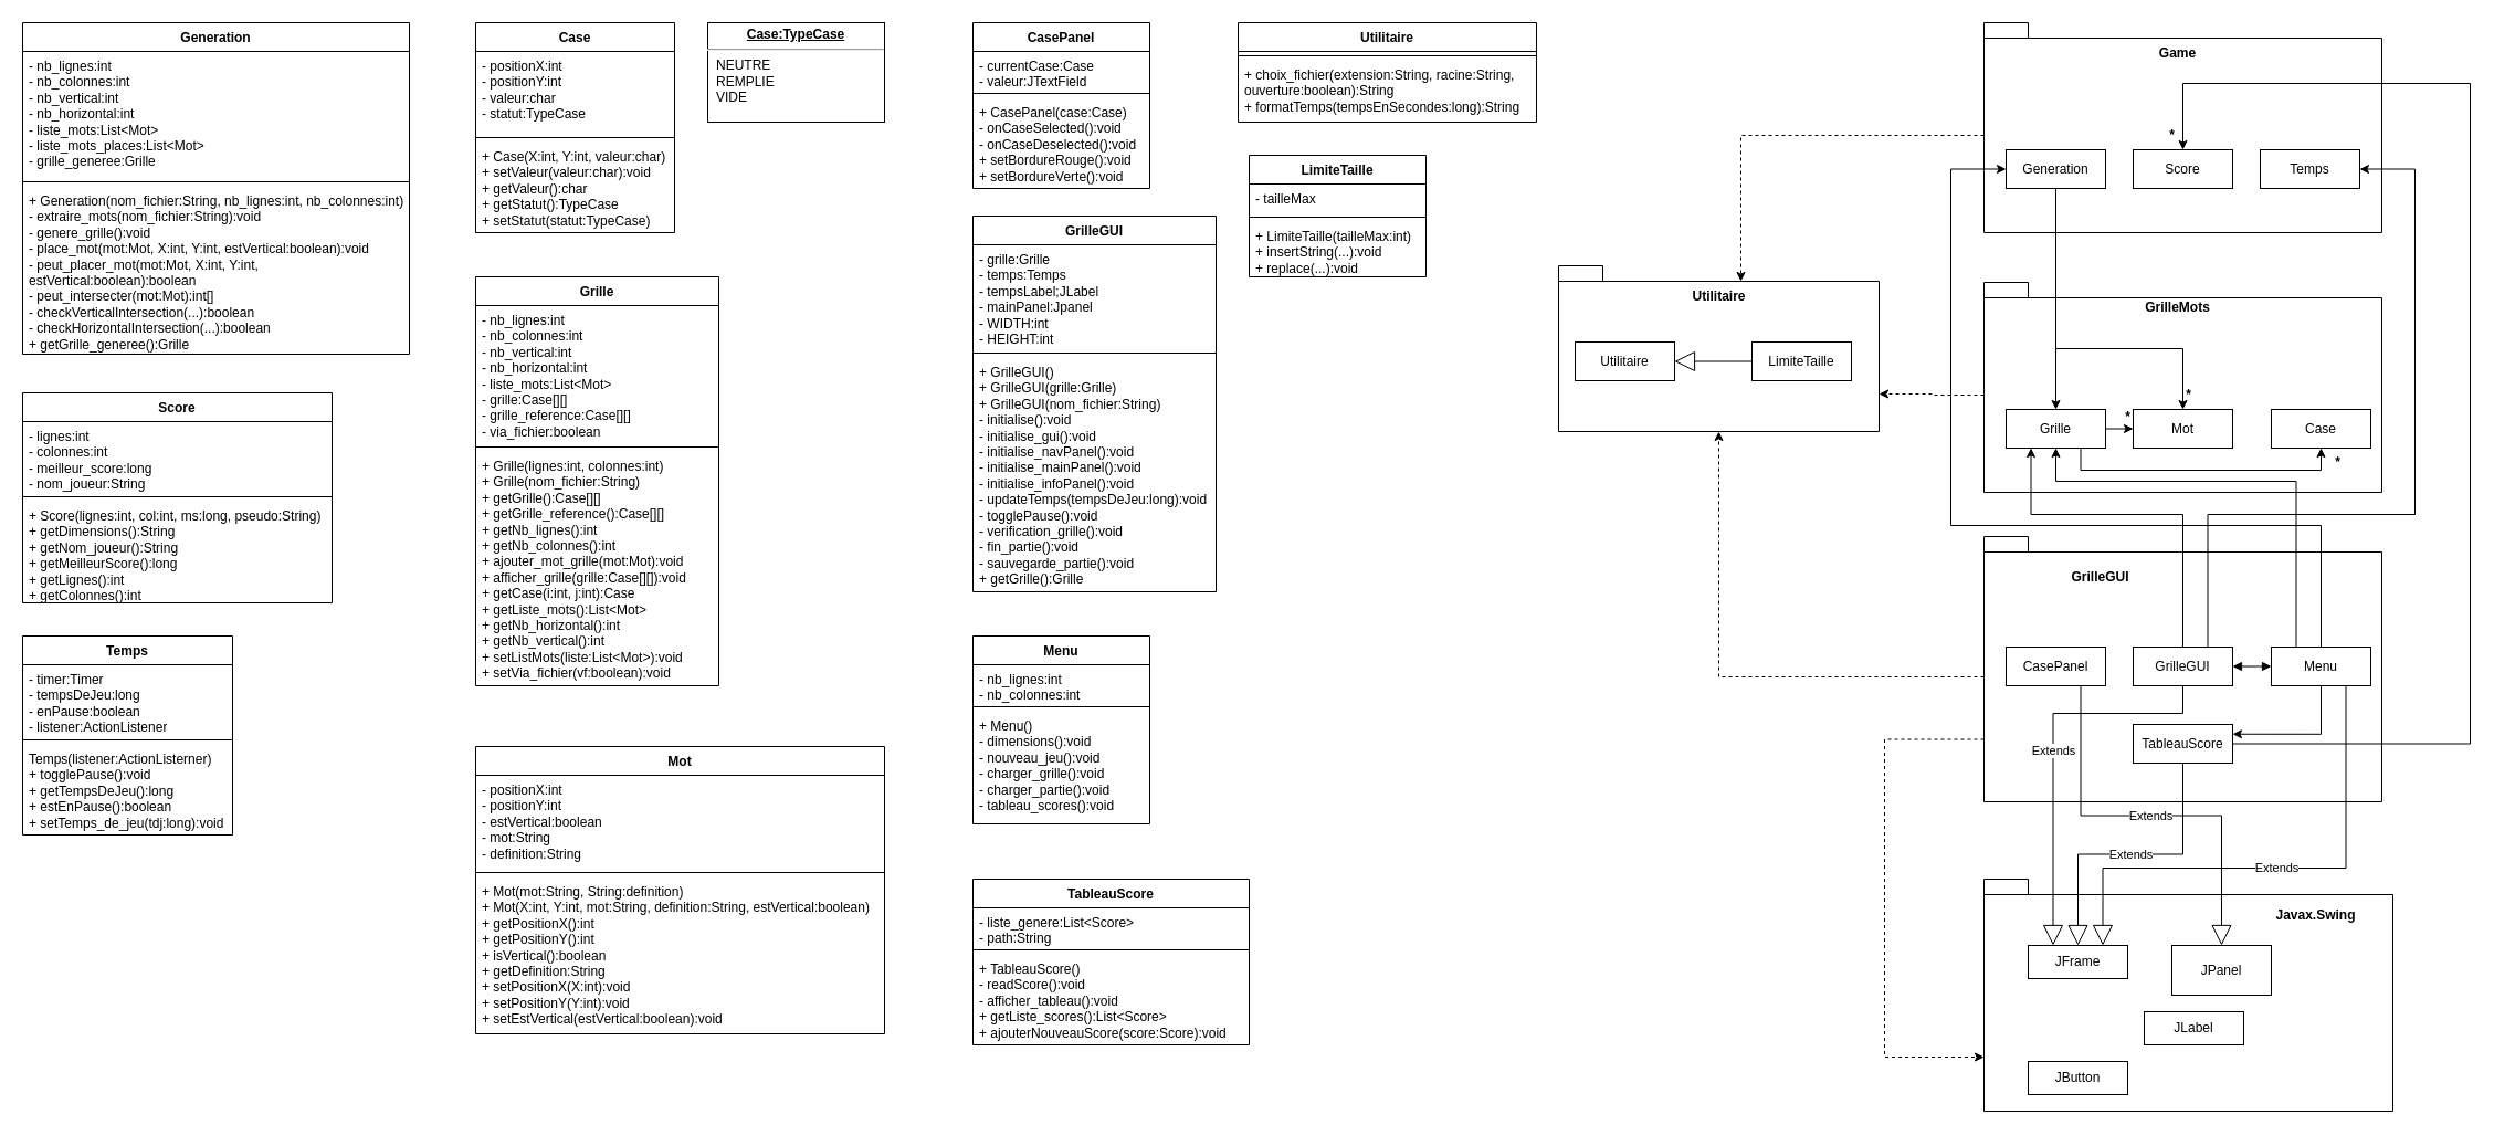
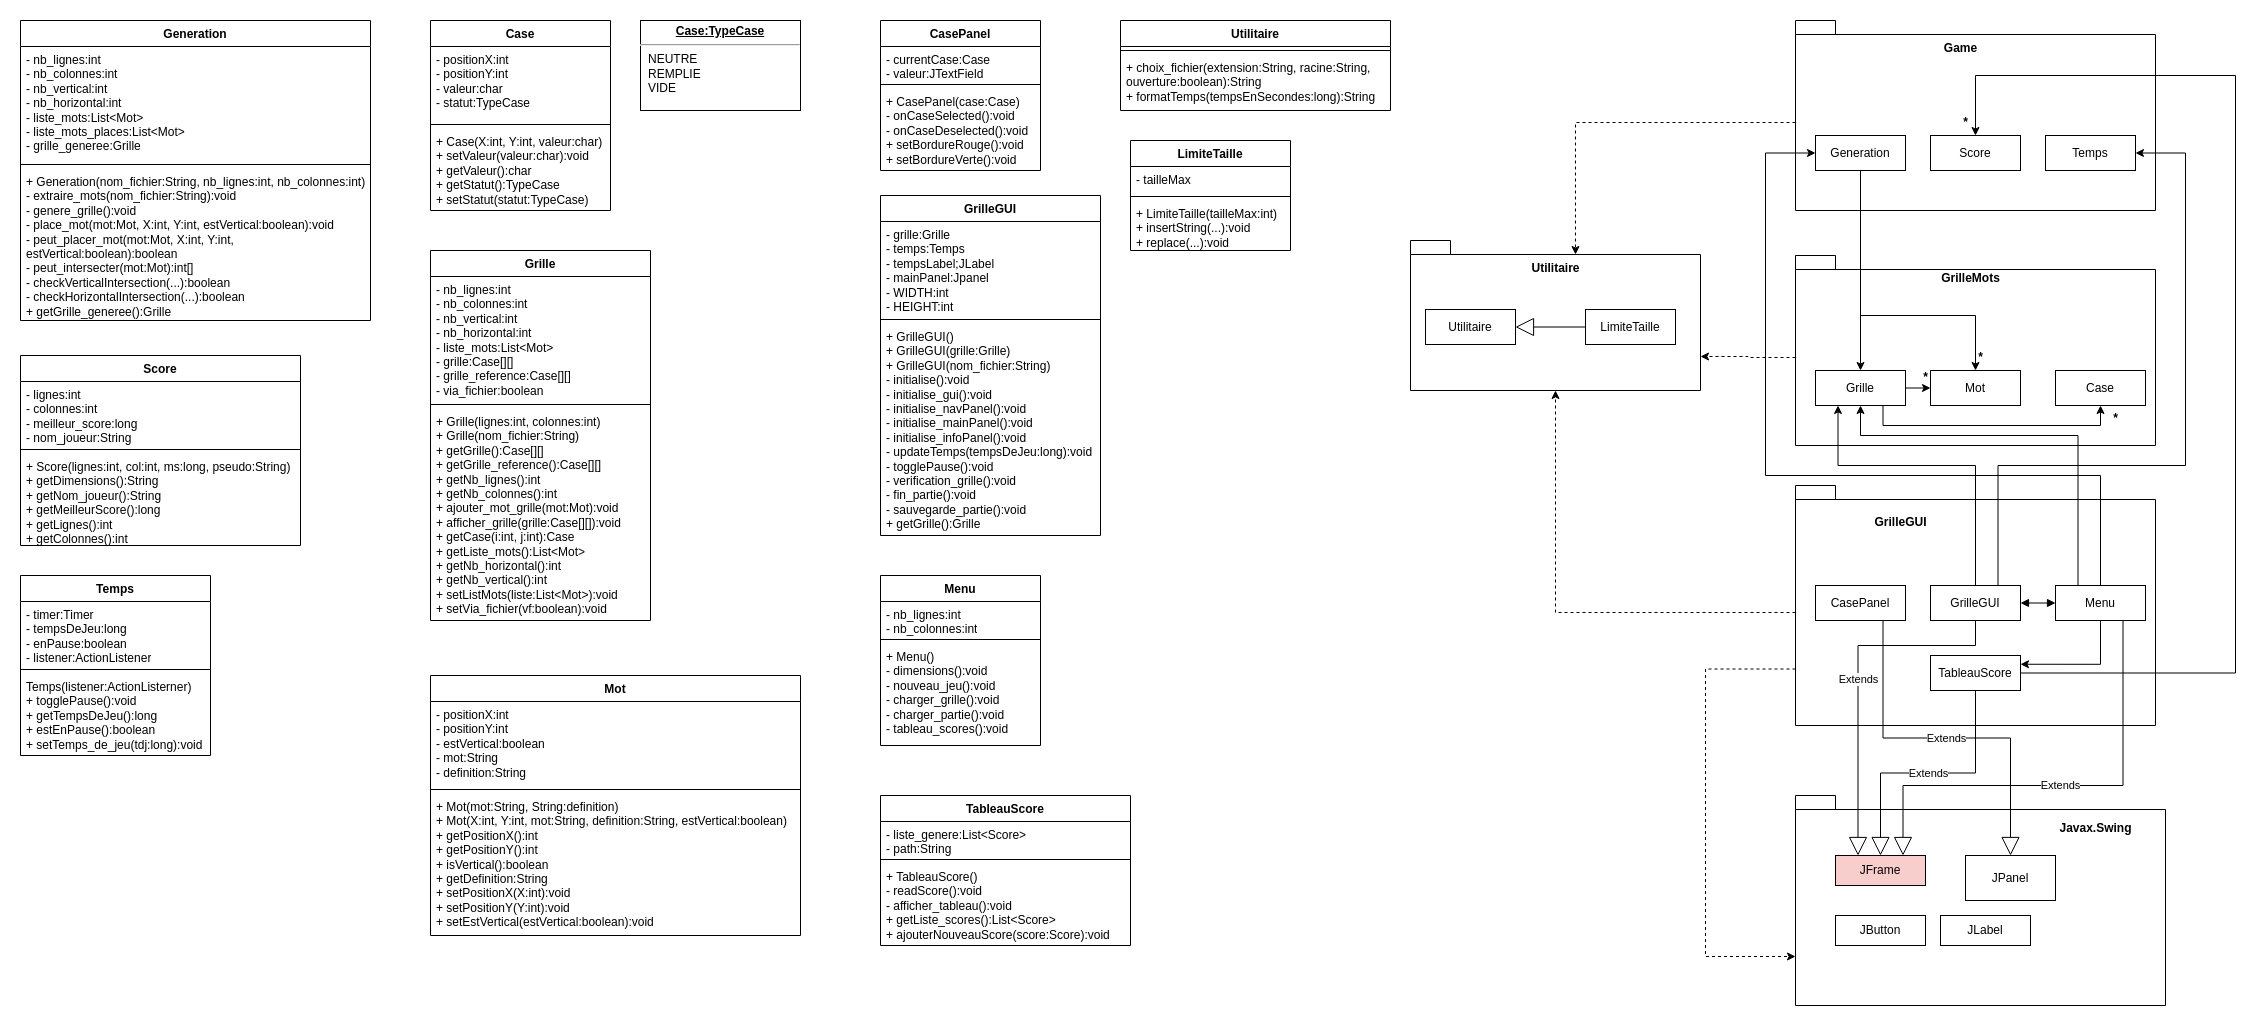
- <mxCell id="97" value="Game" style="text;align=center;fontStyle=1;verticalAlign=middle;spacingLeft=3;spacingRight=3;strokeColor=none;rotatable=0;points=[[0,0.5],[1,0.5]];portConstraint=eastwest;html=1;" vertex="1" parent="1"><mxGeometry x="1930" y="35" width="80" height="26" as="geometry" /></mxCell>
+ <mxCell id="97" value="Game" style="text;align=center;fontStyle=1;verticalAlign=middle;spacingLeft=3;spacingRight=3;strokeColor=none;rotatable=0;points=[[0,0.5],[1,0.5]];portConstraint=eastwest;html=1;" vertex="1" parent="1"><mxGeometry x="1920" y="35" width="80" height="26" as="geometry" /></mxCell>
- <mxCell id="88" value="JFrame" style="html=1;whiteSpace=wrap;" vertex="1" parent="1"><mxGeometry x="1835" y="855" width="90" height="30" as="geometry" /></mxCell>
+ <mxCell id="88" value="JFrame" style="html=1;whiteSpace=wrap;fillColor=#f8cecc;" vertex="1" parent="1"><mxGeometry x="1835" y="855" width="90" height="30" as="geometry" /></mxCell>
- <mxCell id="89" value="JButton" style="html=1;whiteSpace=wrap;" vertex="1" parent="1"><mxGeometry x="1835" y="960" width="90" height="30" as="geometry" /></mxCell>
+ <mxCell id="89" value="JButton" style="html=1;whiteSpace=wrap;" vertex="1" parent="1"><mxGeometry x="1835" y="915" width="90" height="30" as="geometry" /></mxCell>
